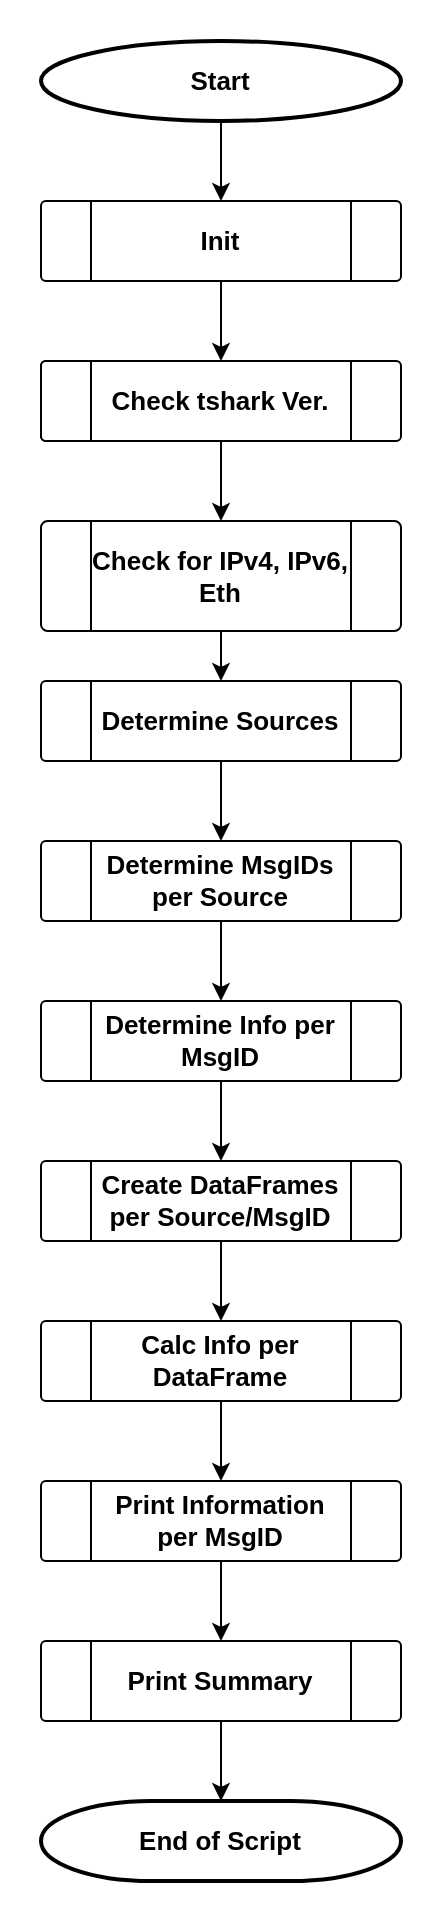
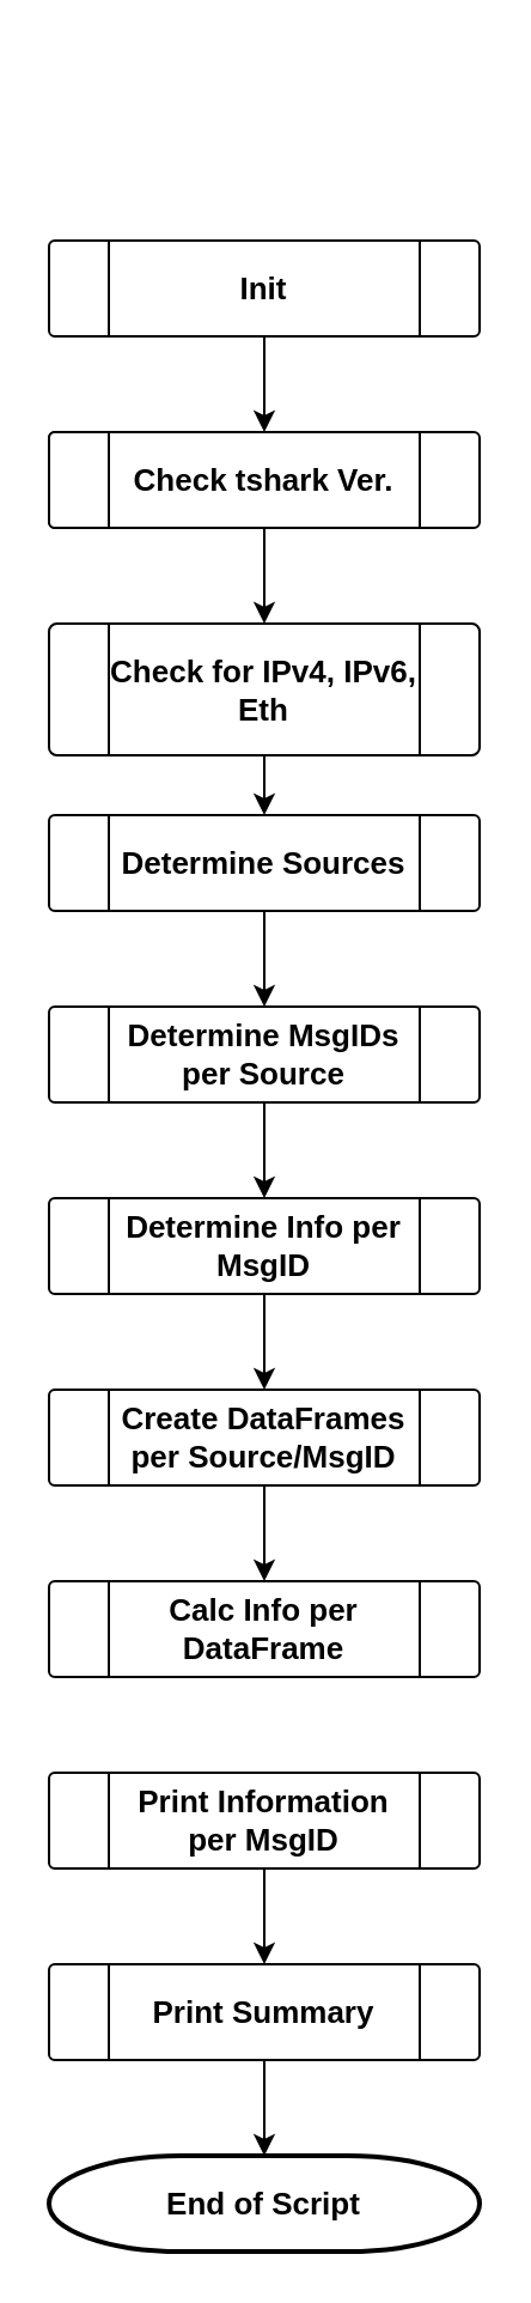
- <mxCell id="3" value="Start" style="strokeWidth=2;html=1;shape=mxgraph.flowchart.start_2;whiteSpace=wrap;fontSize=13;fontStyle=1" parent="1" vertex="1"><mxGeometry x="20" y="20" width="180" height="40" as="geometry" /></mxCell>
- <mxCell id="2" style="edgeStyle=orthogonalEdgeStyle;rounded=0;orthogonalLoop=1;jettySize=auto;html=1;entryX=0.5;entryY=0;entryDx=0;entryDy=0;fontSize=13;fontStyle=1" parent="1" source="3" target="5" edge="1"><mxGeometry relative="1" as="geometry" /></mxCell>
- <mxCell id="15" style="edgeStyle=orthogonalEdgeStyle;rounded=0;orthogonalLoop=1;jettySize=auto;html=1;fontSize=13;" parent="1" source="16" target="18" edge="1"><mxGeometry relative="1" as="geometry" /></mxCell>
